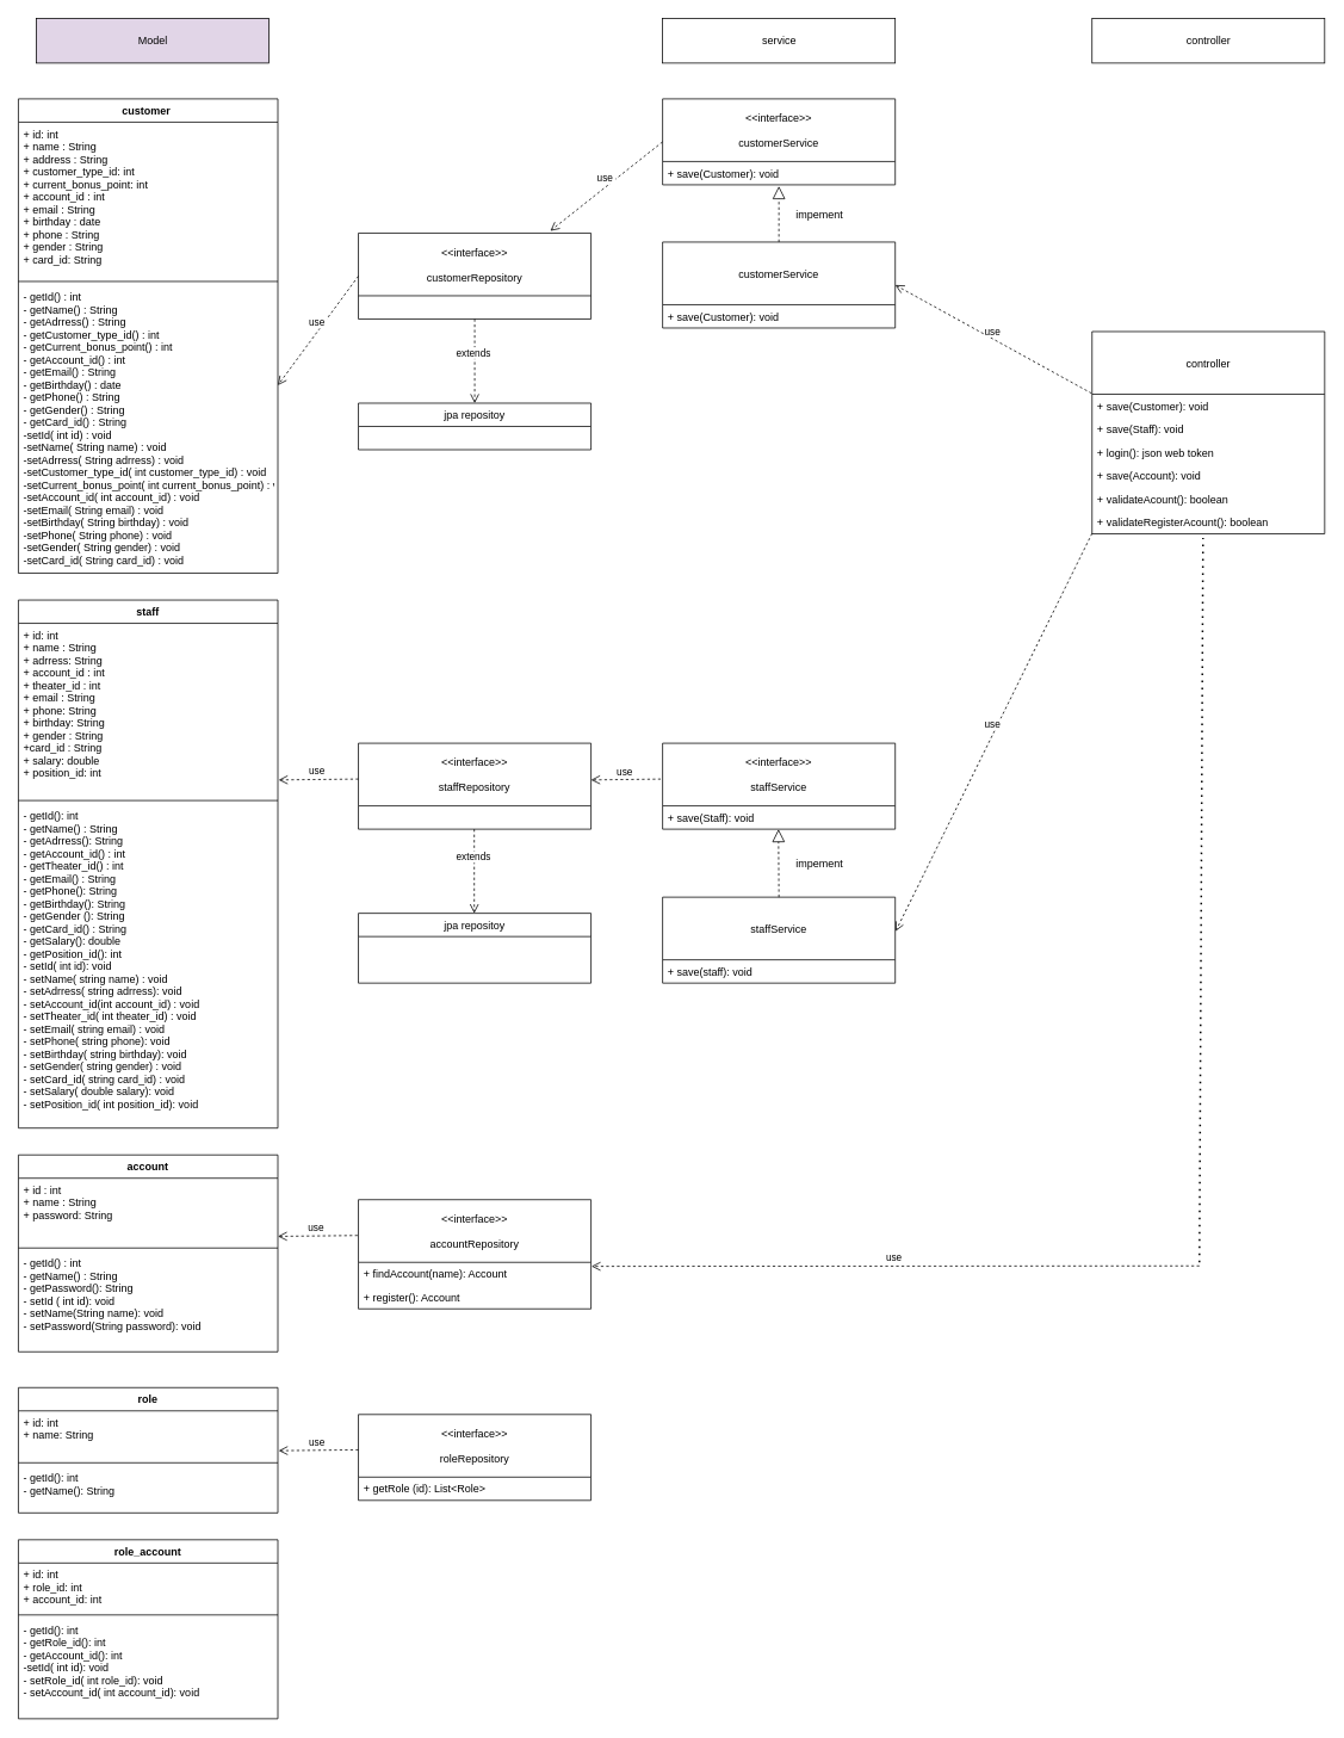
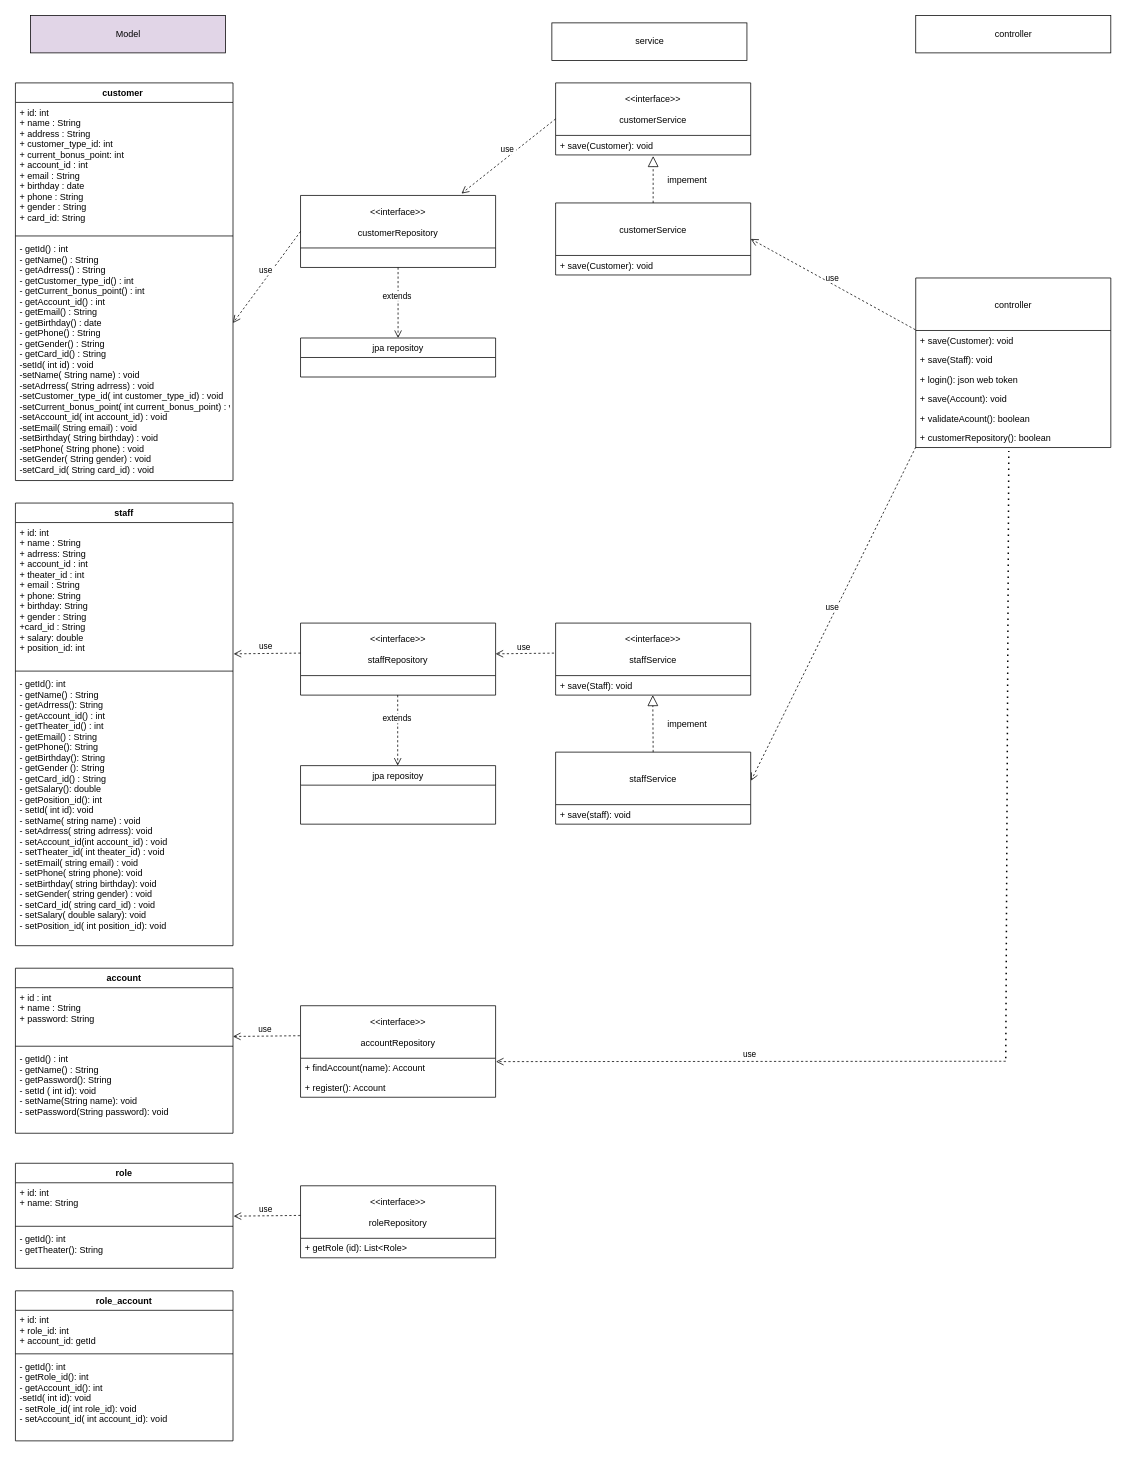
- <mxCell id="45" value="service" style="html=1;" parent="1" vertex="1"><mxGeometry x="740" y="20" width="260" height="50" as="geometry" /></mxCell>
+ <mxCell id="45" value="service" style="html=1;" parent="1" vertex="1"><mxGeometry x="735" y="30" width="260" height="50" as="geometry" /></mxCell>
- <mxCell id="22" value="+ validateRegisterAcount(): boolean" style="text;strokeColor=none;fillColor=none;align=left;verticalAlign=top;spacingLeft=4;spacingRight=4;overflow=hidden;rotatable=0;points=[[0,0.5],[1,0.5]];portConstraint=eastwest;" vertex="1" parent="16"><mxGeometry y="200" width="260" height="26" as="geometry" /></mxCell>
+ <mxCell id="22" value="+ customerRepository(): boolean" style="text;strokeColor=none;fillColor=none;align=left;verticalAlign=top;spacingLeft=4;spacingRight=4;overflow=hidden;rotatable=0;points=[[0,0.5],[1,0.5]];portConstraint=eastwest;" vertex="1" parent="16"><mxGeometry y="200" width="260" height="26" as="geometry" /></mxCell>
- <mxCell id="34" value="- getId(): int&#10;- getName(): String&#10;" style="text;strokeColor=none;fillColor=none;align=left;verticalAlign=top;spacingLeft=4;spacingRight=4;overflow=hidden;rotatable=0;points=[[0,0.5],[1,0.5]];portConstraint=eastwest;" parent="31" vertex="1"><mxGeometry y="88" width="290" height="52" as="geometry" /></mxCell>
+ <mxCell id="34" value="- getId(): int&#10;- getTheater(): String&#10;" style="text;strokeColor=none;fillColor=none;align=left;verticalAlign=top;spacingLeft=4;spacingRight=4;overflow=hidden;rotatable=0;points=[[0,0.5],[1,0.5]];portConstraint=eastwest;" parent="31" vertex="1"><mxGeometry y="88" width="290" height="52" as="geometry" /></mxCell>
- <mxCell id="39" value="+ id: int&#10;+ role_id: int&#10;+ account_id: int" style="text;strokeColor=none;fillColor=none;align=left;verticalAlign=top;spacingLeft=4;spacingRight=4;overflow=hidden;rotatable=0;points=[[0,0.5],[1,0.5]];portConstraint=eastwest;" parent="38" vertex="1"><mxGeometry y="26" width="290" height="54" as="geometry" /></mxCell>
+ <mxCell id="39" value="+ id: int&#10;+ role_id: int&#10;+ account_id: getId" style="text;strokeColor=none;fillColor=none;align=left;verticalAlign=top;spacingLeft=4;spacingRight=4;overflow=hidden;rotatable=0;points=[[0,0.5],[1,0.5]];portConstraint=eastwest;" parent="38" vertex="1"><mxGeometry y="26" width="290" height="54" as="geometry" /></mxCell>
